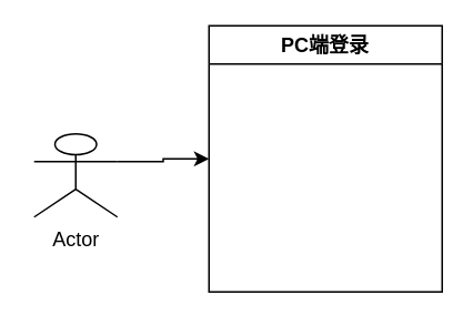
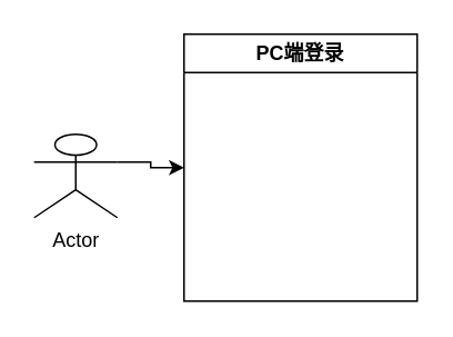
- <mxCell id="4" value="PC端登录" style="swimlane;whiteSpace=wrap;html=1;" vertex="1" parent="1"><mxGeometry x="125" y="15" width="140" height="160" as="geometry" /></mxCell>
+ <mxCell id="4" value="PC端登录" style="swimlane;whiteSpace=wrap;html=1;" vertex="1" parent="1"><mxGeometry x="110" y="20" width="140" height="160" as="geometry" /></mxCell>
